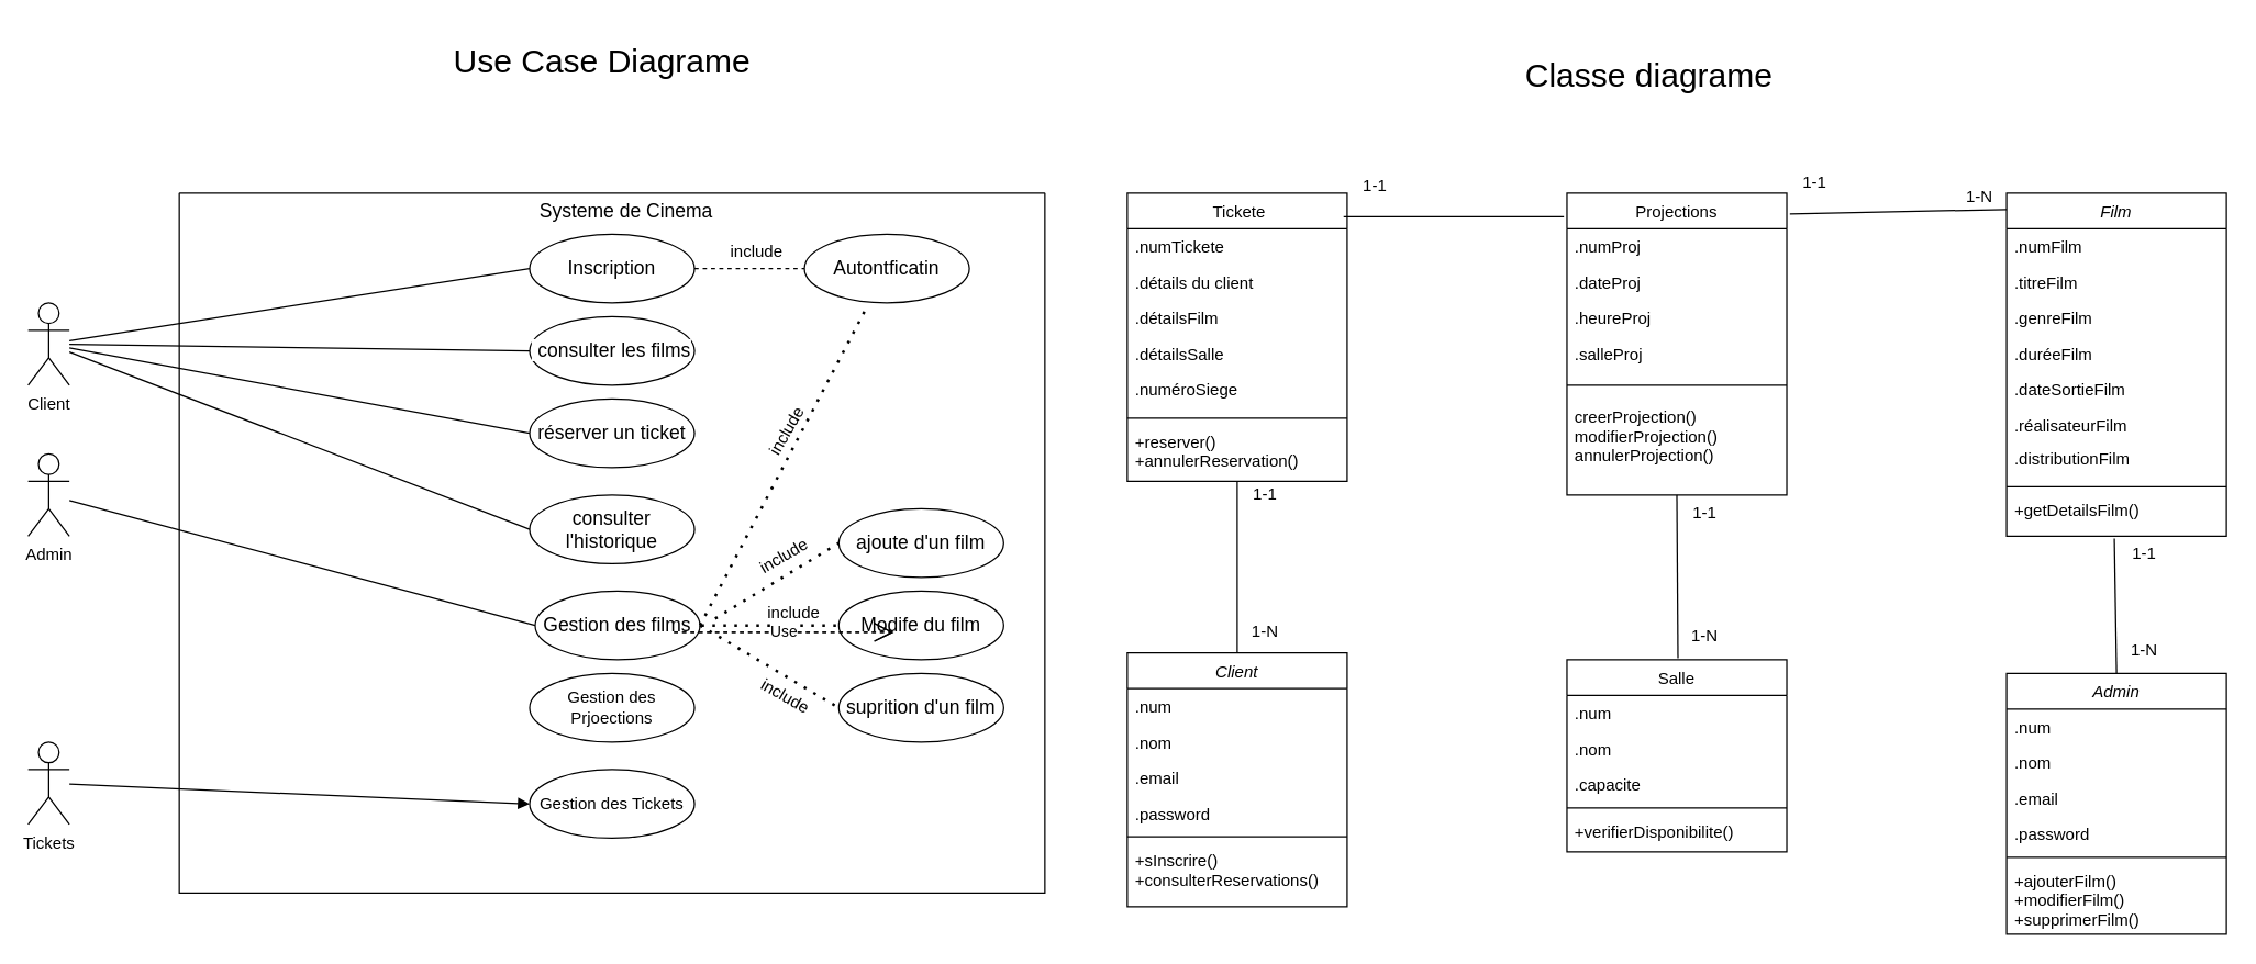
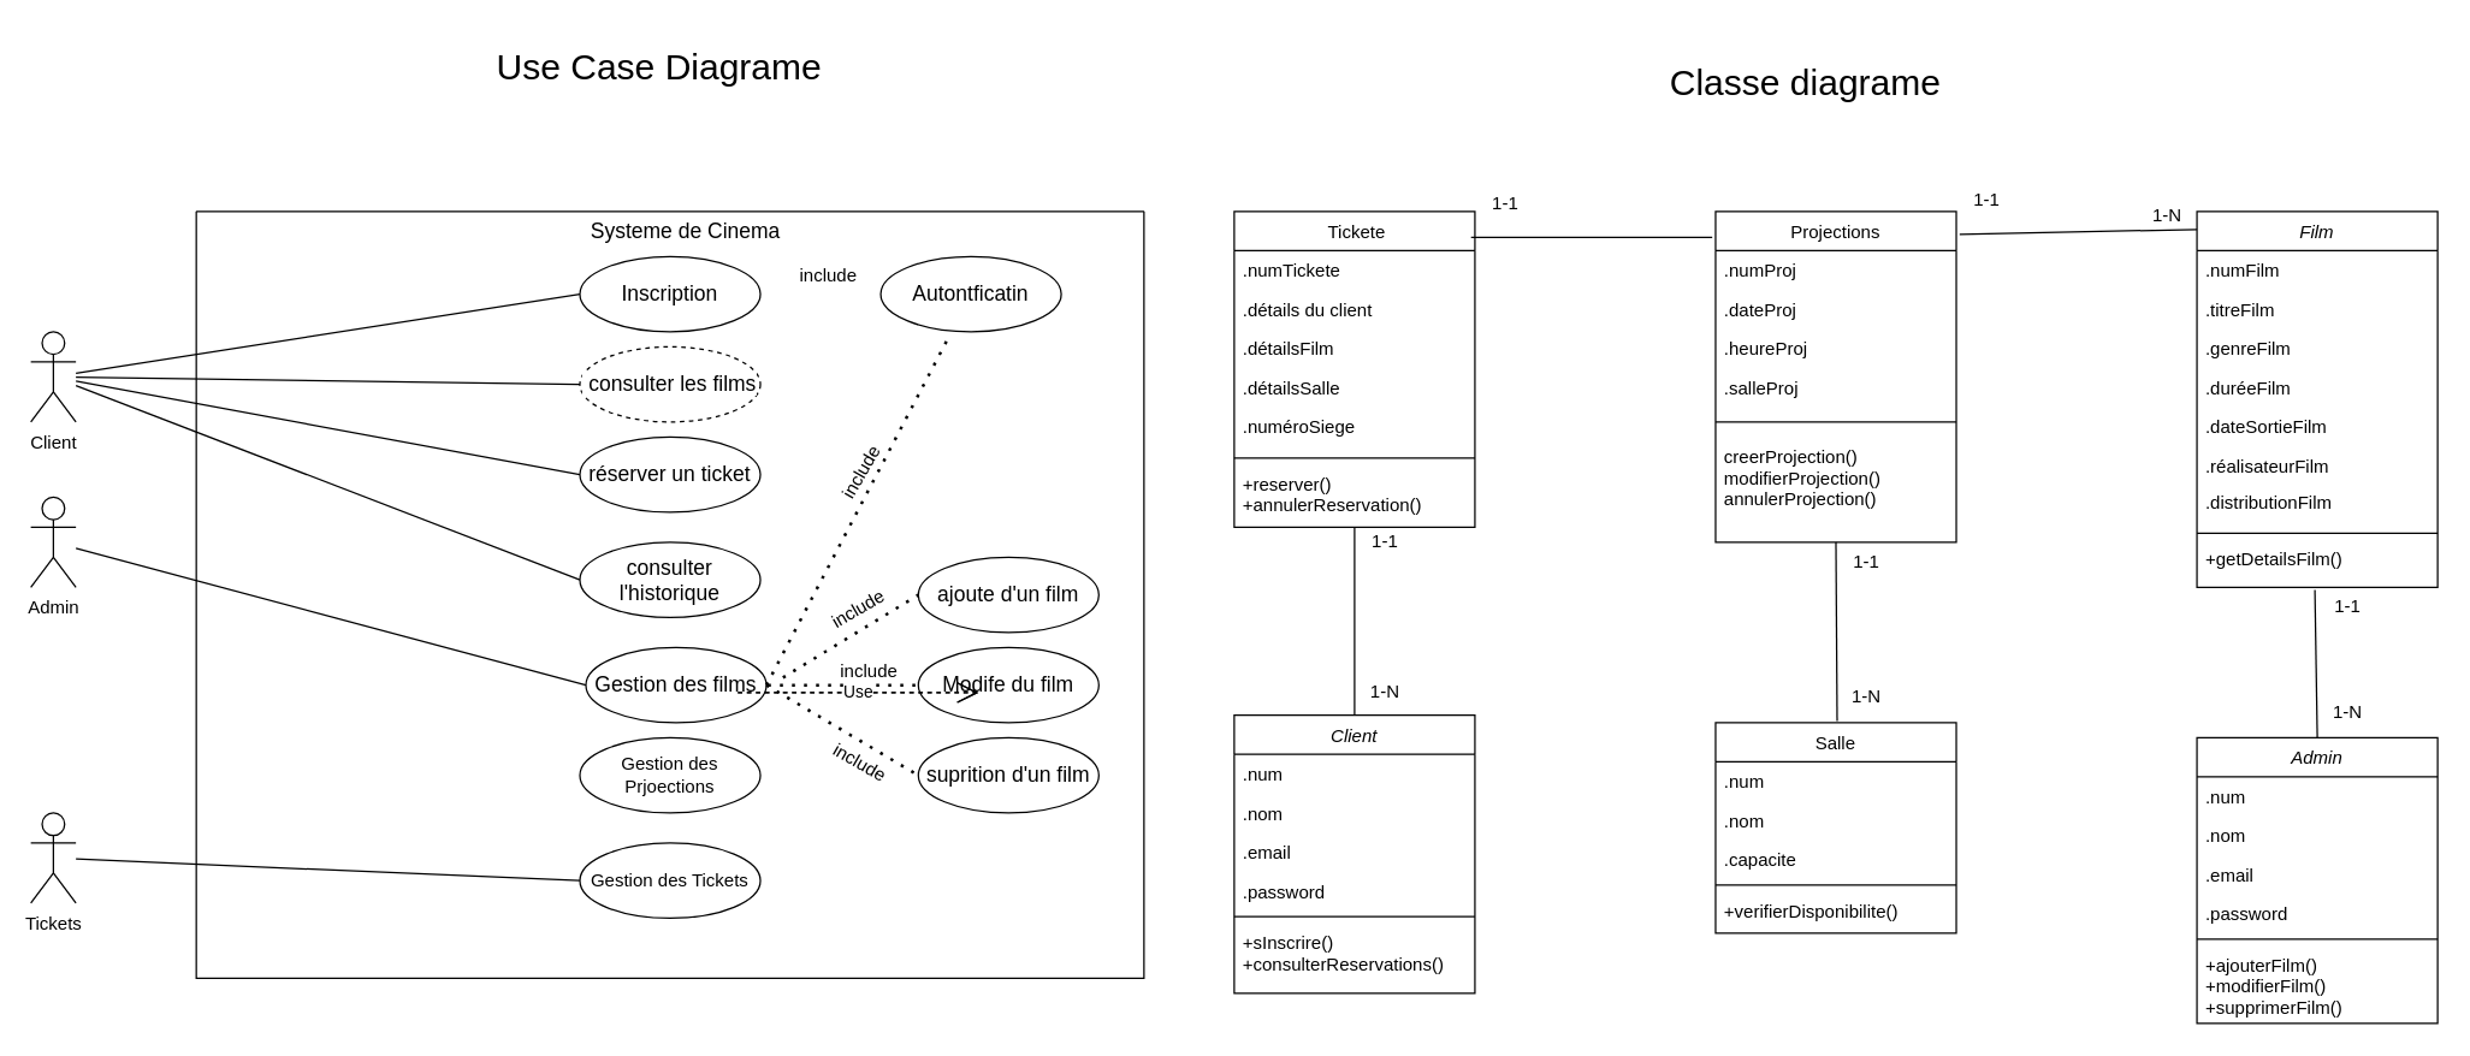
- <mxCell id="70" value="" style="endArrow=none;dashed=1;html=1;rounded=0;entryX=0;entryY=0.5;entryDx=0;entryDy=0;exitX=1;exitY=0.5;exitDx=0;exitDy=0;" edge="1" parent="60" source="62" target="69"><mxGeometry width="50" height="50" relative="1" as="geometry"><mxPoint x="660" y="170" as="sourcePoint" /><mxPoint x="710" y="120" as="targetPoint" /><Array as="points" /></mxGeometry></mxCell>
- <mxCell id="63" value="&lt;span style=&quot;font-family: &amp;quot;Nunito Sans&amp;quot;, sans-serif; font-size: 14px; text-align: start; white-space-collapse: preserve; background-color: rgb(255, 255, 255);&quot;&gt; consulter les films&lt;/span&gt;" style="ellipse;whiteSpace=wrap;html=1;" vertex="1" parent="60"><mxGeometry x="255" y="90" width="120" height="50" as="geometry" /></mxCell>
+ <mxCell id="63" value="&lt;span style=&quot;font-family: &amp;quot;Nunito Sans&amp;quot;, sans-serif; font-size: 14px; text-align: start; white-space-collapse: preserve; background-color: rgb(255, 255, 255);&quot;&gt; consulter les films&lt;/span&gt;" style="ellipse;whiteSpace=wrap;html=1;dashed=1;" vertex="1" parent="60"><mxGeometry x="255" y="90" width="120" height="50" as="geometry" /></mxCell>
- <mxCell id="41" value="" style="endArrow=block;html=1;rounded=0;entryX=0;entryY=0.5;entryDx=0;entryDy=0;" edge="1" parent="1" target="68" source="35"><mxGeometry width="50" height="50" relative="1" as="geometry"><mxPoint x="10" y="630" as="sourcePoint" /><mxPoint x="270" y="400" as="targetPoint" /><Array as="points" /></mxGeometry></mxCell>
+ <mxCell id="41" value="" style="endArrow=none;html=1;rounded=0;entryX=0;entryY=0.5;entryDx=0;entryDy=0;" edge="1" parent="1" target="68" source="35"><mxGeometry width="50" height="50" relative="1" as="geometry"><mxPoint x="10" y="630" as="sourcePoint" /><mxPoint x="270" y="400" as="targetPoint" /><Array as="points" /></mxGeometry></mxCell>
